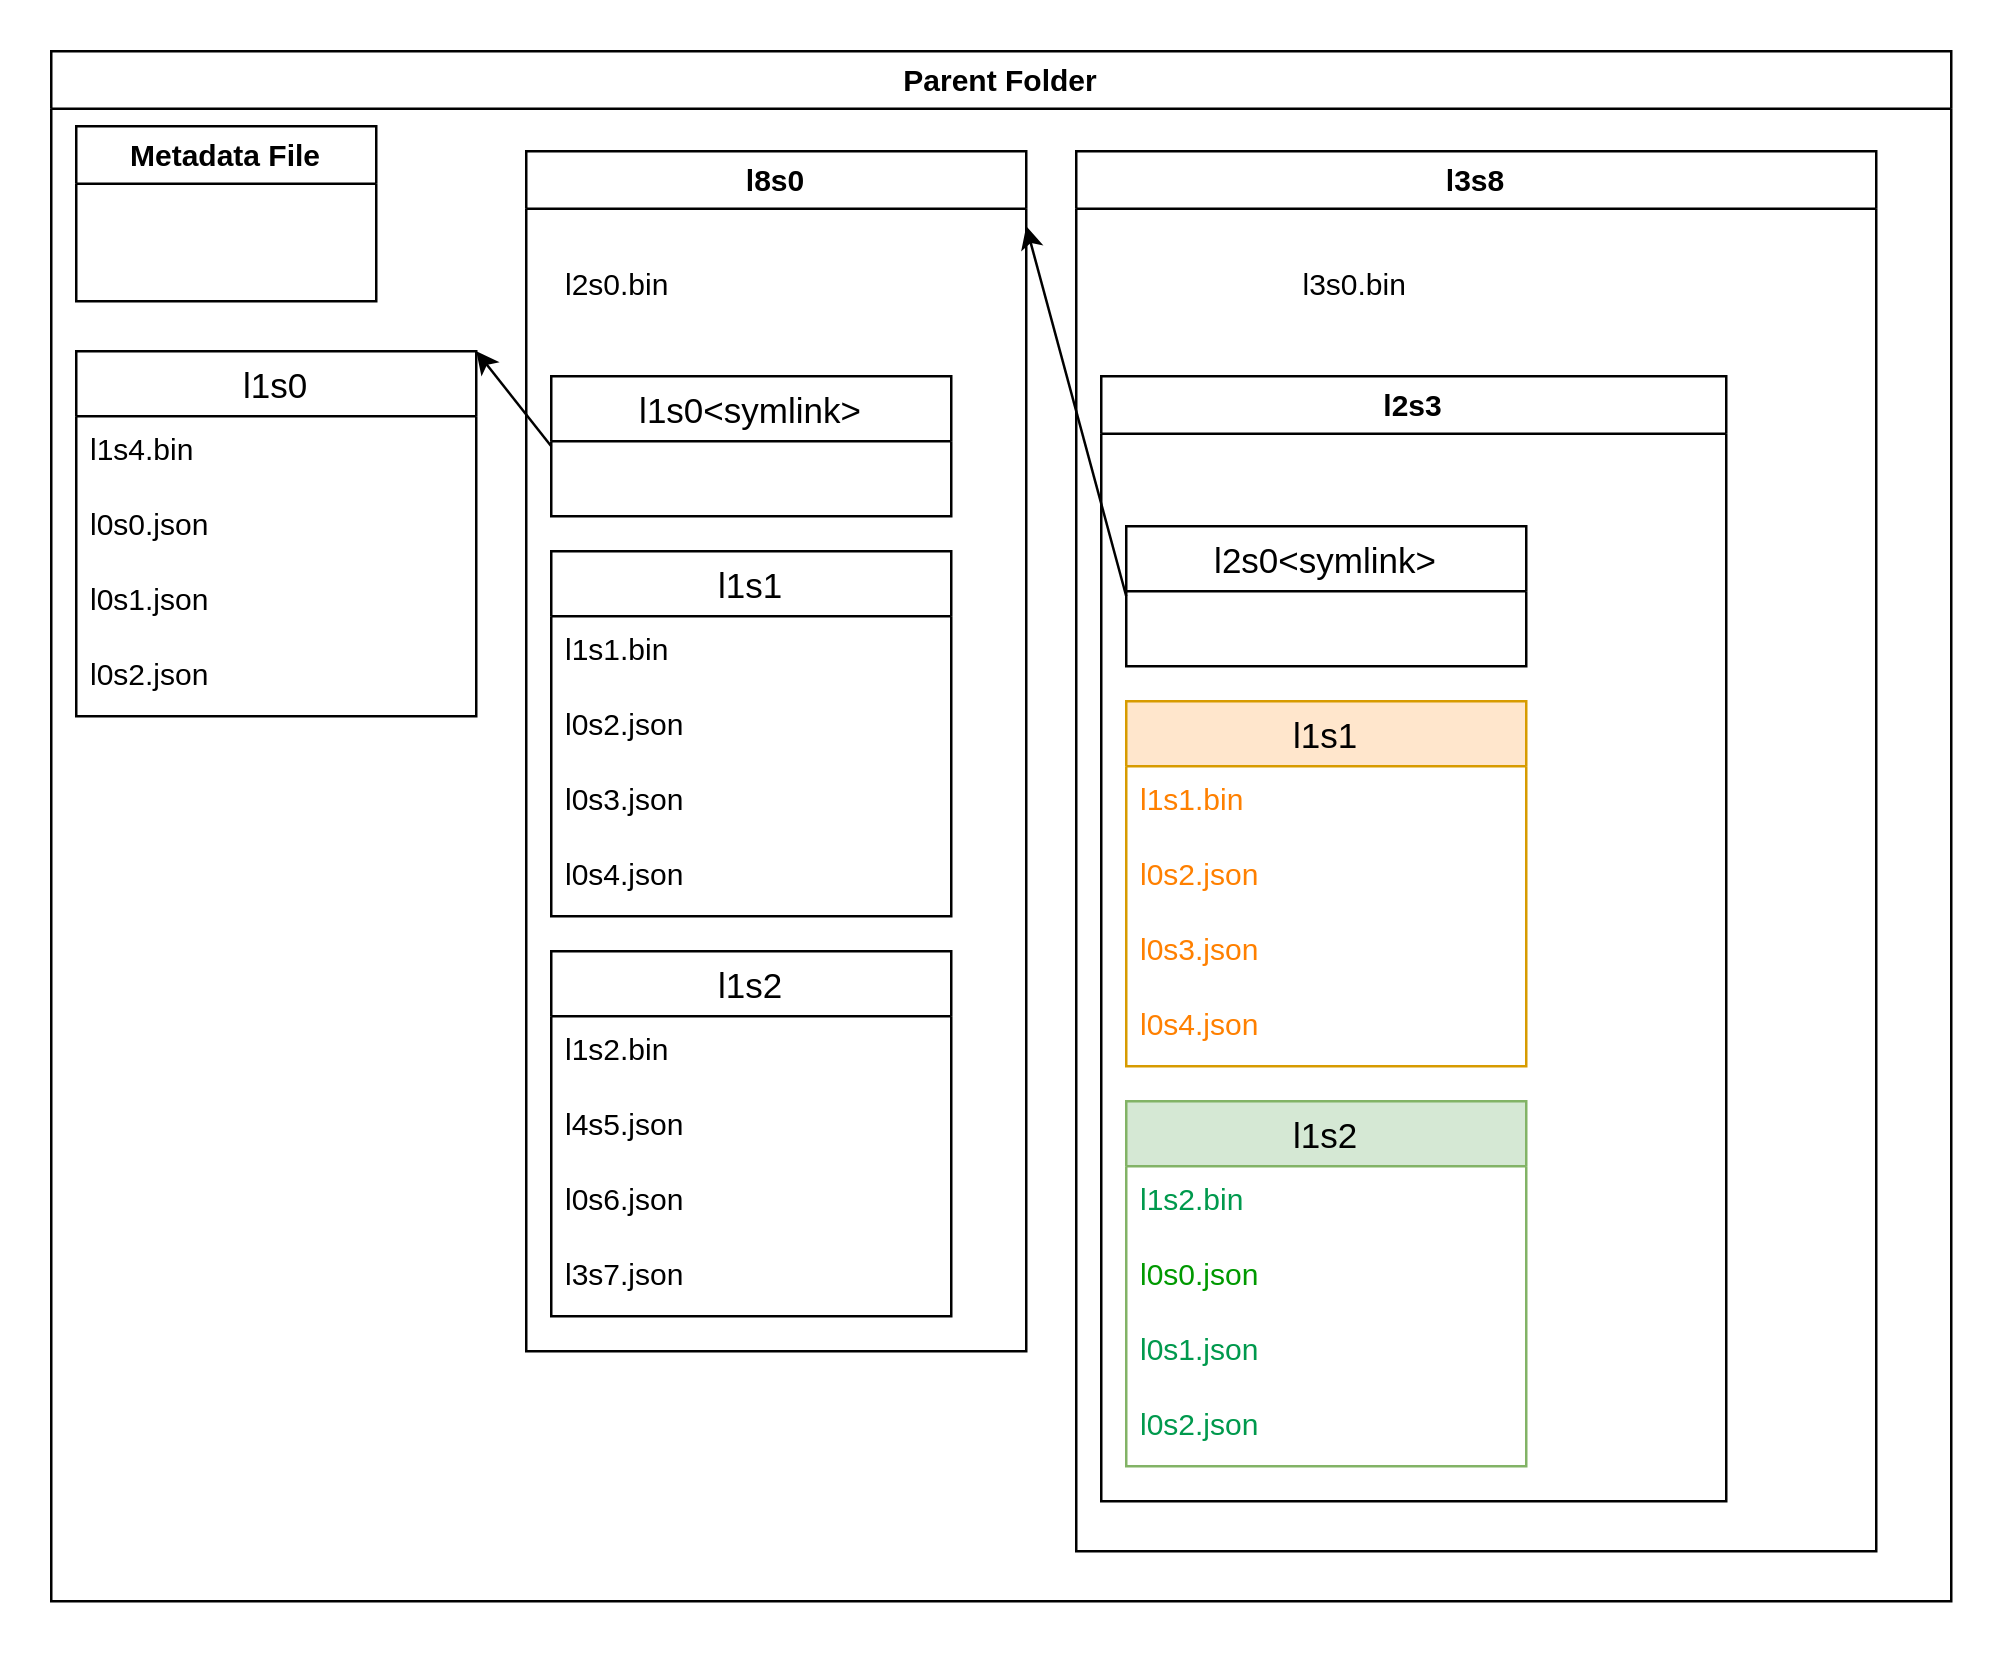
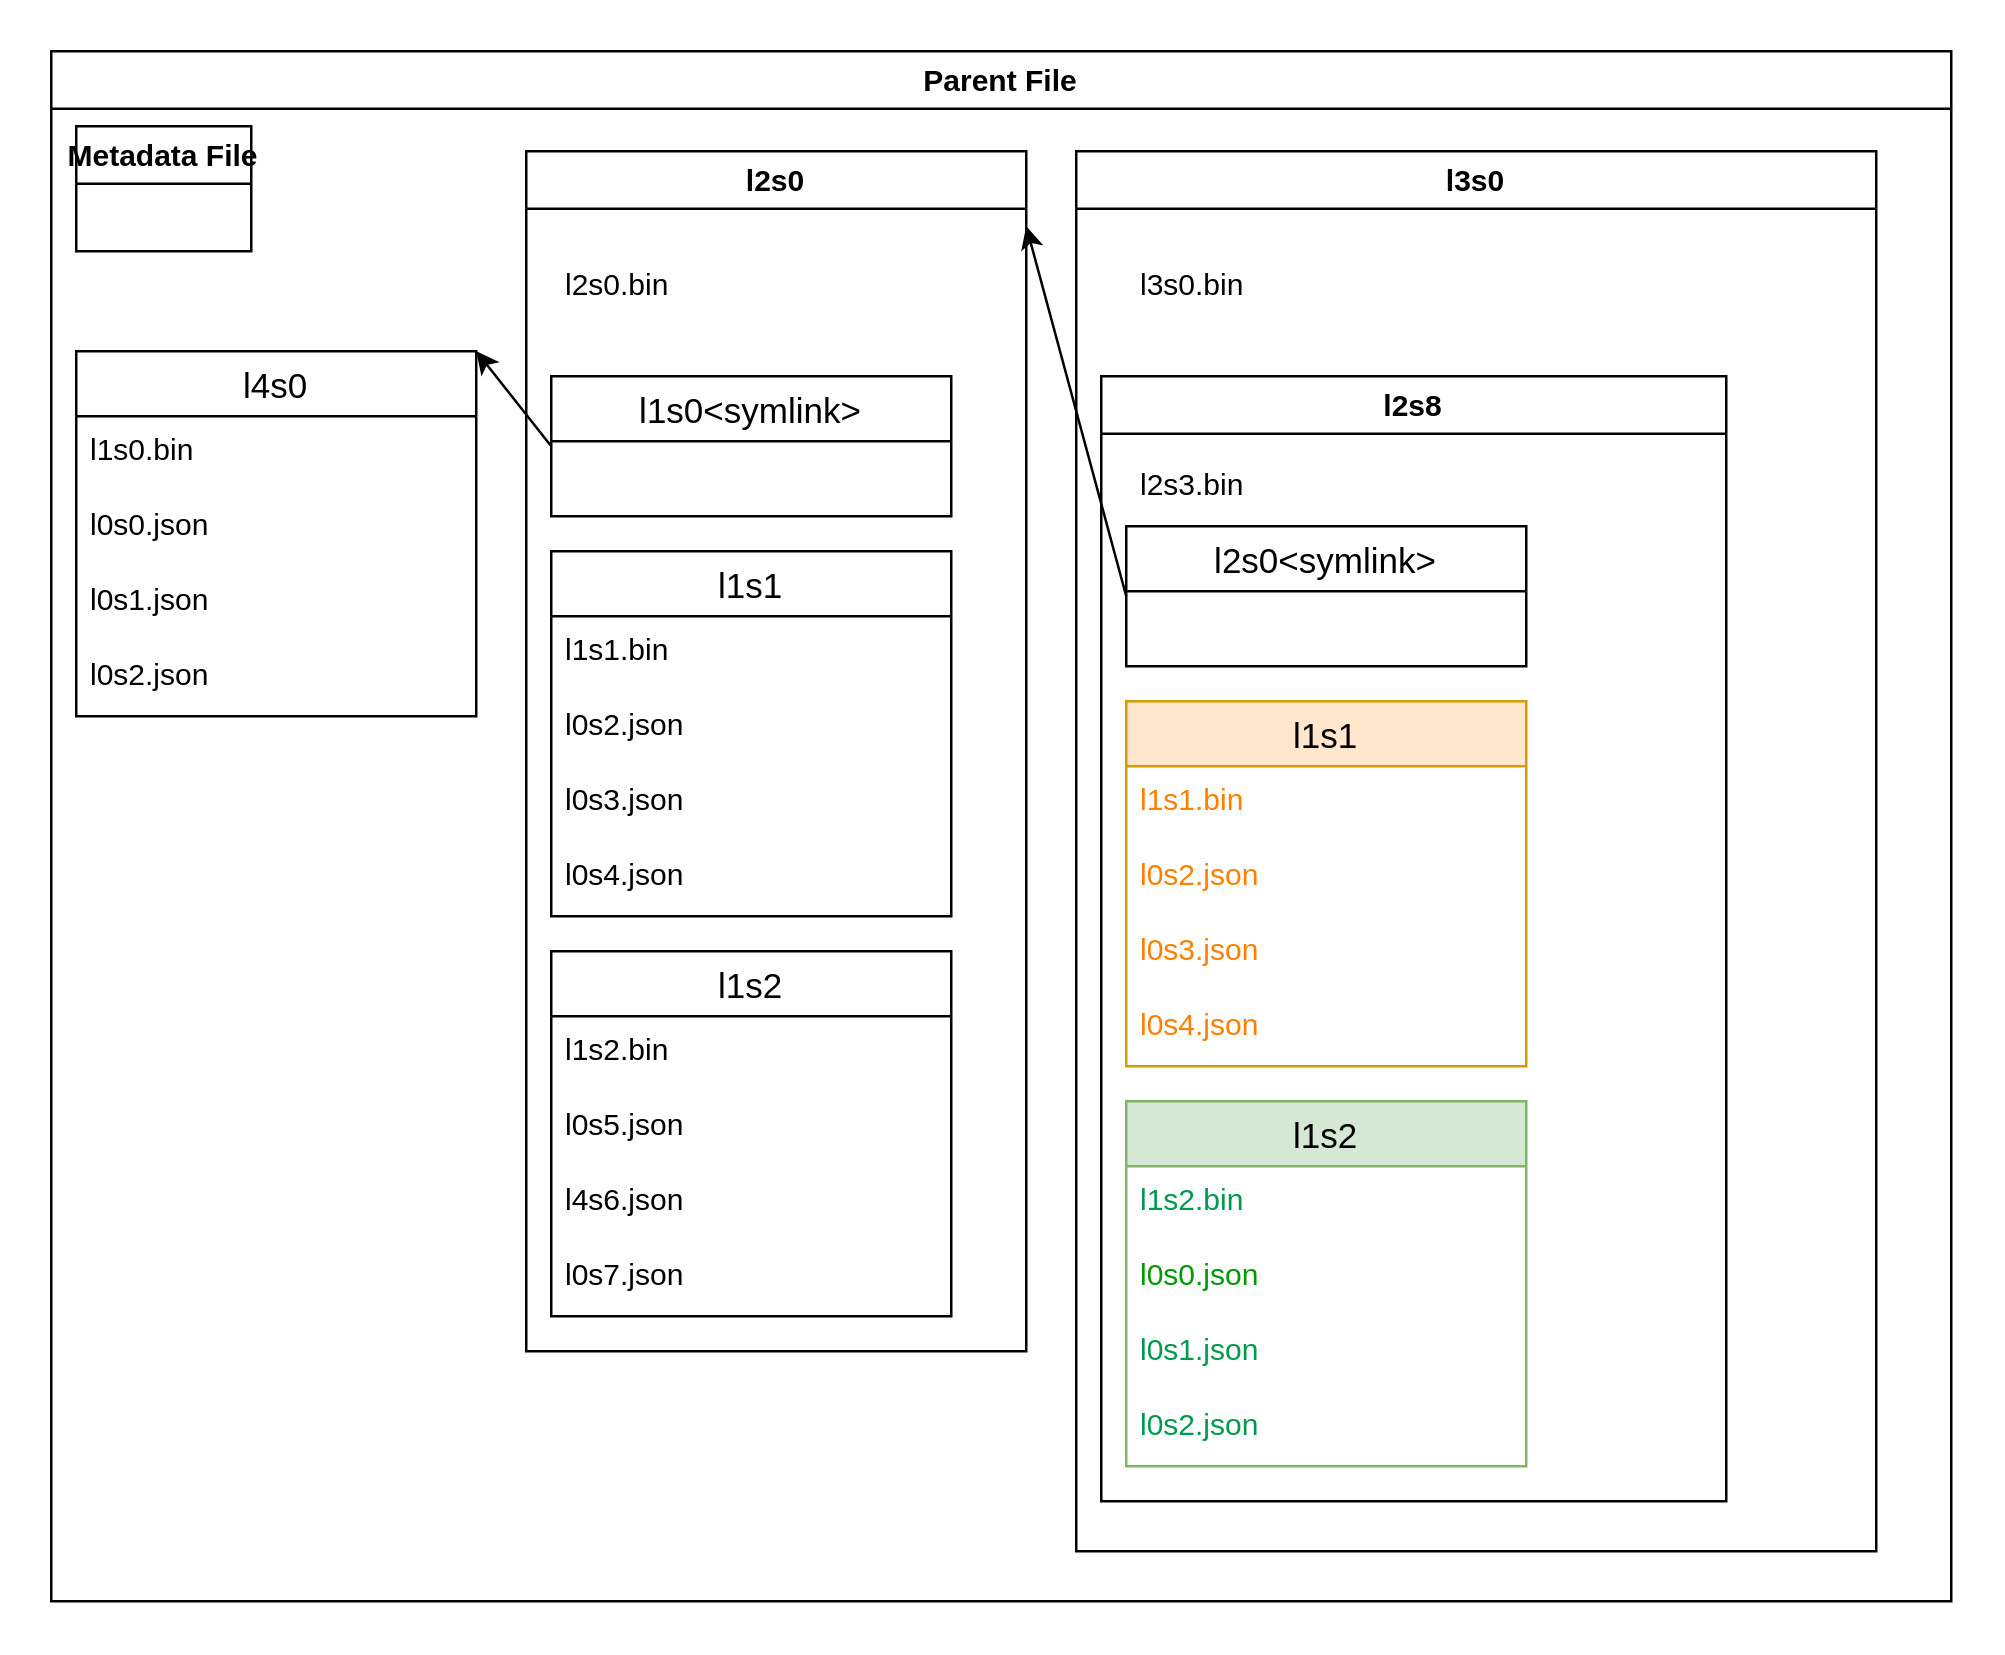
- <mxCell id="2" value="Parent Folder" style="swimlane;" parent="1" vertex="1"><mxGeometry x="20" y="20" width="760" height="620" as="geometry" /></mxCell>
+ <mxCell id="2" value="Parent File" style="swimlane;" parent="1" vertex="1"><mxGeometry x="20" y="20" width="760" height="620" as="geometry" /></mxCell>
- <mxCell id="9" value="l8s0" style="swimlane;" parent="2" vertex="1"><mxGeometry x="190" y="40" width="200" height="480" as="geometry" /></mxCell>
+ <mxCell id="9" value="l2s0" style="swimlane;" parent="2" vertex="1"><mxGeometry x="190" y="40" width="200" height="480" as="geometry" /></mxCell>
- <mxCell id="22" value="l3s8" style="swimlane;" parent="2" vertex="1"><mxGeometry x="410" y="40" width="320" height="560" as="geometry" /></mxCell>
+ <mxCell id="22" value="l3s0" style="swimlane;" parent="2" vertex="1"><mxGeometry x="410" y="40" width="320" height="560" as="geometry" /></mxCell>
- <mxCell id="3" value="Metadata File" style="swimlane;" parent="2" vertex="1"><mxGeometry x="10" y="30" width="120" height="70" as="geometry" /></mxCell>
+ <mxCell id="3" value="Metadata File" style="swimlane;" parent="2" vertex="1"><mxGeometry x="10" y="30" width="70" height="50" as="geometry" /></mxCell>
- <mxCell id="36" value="l3s0.bin" style="text;strokeColor=none;fillColor=none;spacingLeft=4;spacingRight=4;overflow=hidden;rotatable=0;points=[[0,0.5],[1,0.5]];portConstraint=eastwest;fontSize=12;whiteSpace=wrap;html=1;" vertex="1" parent="22"><mxGeometry x="85" y="40" width="160" height="30" as="geometry" /></mxCell>
+ <mxCell id="36" value="l3s0.bin" style="text;strokeColor=none;fillColor=none;spacingLeft=4;spacingRight=4;overflow=hidden;rotatable=0;points=[[0,0.5],[1,0.5]];portConstraint=eastwest;fontSize=12;whiteSpace=wrap;html=1;" vertex="1" parent="22"><mxGeometry x="20" y="40" width="160" height="30" as="geometry" /></mxCell>
- <mxCell id="4" value="l1s0" style="swimlane;fontStyle=0;childLayout=stackLayout;horizontal=1;startSize=26;horizontalStack=0;resizeParent=1;resizeParentMax=0;resizeLast=0;collapsible=1;marginBottom=0;align=center;fontSize=14;" parent="2" vertex="1"><mxGeometry x="10" y="120" width="160" height="146" as="geometry" /></mxCell>
+ <mxCell id="4" value="l4s0" style="swimlane;fontStyle=0;childLayout=stackLayout;horizontal=1;startSize=26;horizontalStack=0;resizeParent=1;resizeParentMax=0;resizeLast=0;collapsible=1;marginBottom=0;align=center;fontSize=14;" parent="2" vertex="1"><mxGeometry x="10" y="120" width="160" height="146" as="geometry" /></mxCell>
- <mxCell id="23" value="l2s3" style="swimlane;" parent="22" vertex="1"><mxGeometry x="10" y="90" width="250" height="450" as="geometry" /></mxCell>
+ <mxCell id="23" value="l2s8" style="swimlane;" parent="22" vertex="1"><mxGeometry x="10" y="90" width="250" height="450" as="geometry" /></mxCell>
- <mxCell id="5" value="l1s4.bin" style="text;strokeColor=none;fillColor=none;spacingLeft=4;spacingRight=4;overflow=hidden;rotatable=0;points=[[0,0.5],[1,0.5]];portConstraint=eastwest;fontSize=12;whiteSpace=wrap;html=1;" parent="4" vertex="1"><mxGeometry y="26" width="160" height="30" as="geometry" /></mxCell>
+ <mxCell id="5" value="l1s0.bin" style="text;strokeColor=none;fillColor=none;spacingLeft=4;spacingRight=4;overflow=hidden;rotatable=0;points=[[0,0.5],[1,0.5]];portConstraint=eastwest;fontSize=12;whiteSpace=wrap;html=1;" parent="4" vertex="1"><mxGeometry y="26" width="160" height="30" as="geometry" /></mxCell>
+ <mxCell id="35" value="l2s3.bin" style="text;strokeColor=none;fillColor=none;spacingLeft=4;spacingRight=4;overflow=hidden;rotatable=0;points=[[0,0.5],[1,0.5]];portConstraint=eastwest;fontSize=12;whiteSpace=wrap;html=1;" vertex="1" parent="23"><mxGeometry x="10" y="30" width="160" height="30" as="geometry" /></mxCell>
- <mxCell id="17" value="l4s5.json" style="text;strokeColor=none;fillColor=none;spacingLeft=4;spacingRight=4;overflow=hidden;rotatable=0;points=[[0,0.5],[1,0.5]];portConstraint=eastwest;fontSize=12;whiteSpace=wrap;html=1;" parent="15" vertex="1"><mxGeometry y="56" width="160" height="30" as="geometry" /></mxCell>
+ <mxCell id="17" value="l0s5.json" style="text;strokeColor=none;fillColor=none;spacingLeft=4;spacingRight=4;overflow=hidden;rotatable=0;points=[[0,0.5],[1,0.5]];portConstraint=eastwest;fontSize=12;whiteSpace=wrap;html=1;" parent="15" vertex="1"><mxGeometry y="56" width="160" height="30" as="geometry" /></mxCell>
- <mxCell id="18" value="l0s6.json" style="text;strokeColor=none;fillColor=none;spacingLeft=4;spacingRight=4;overflow=hidden;rotatable=0;points=[[0,0.5],[1,0.5]];portConstraint=eastwest;fontSize=12;whiteSpace=wrap;html=1;" parent="15" vertex="1"><mxGeometry y="86" width="160" height="30" as="geometry" /></mxCell>
+ <mxCell id="18" value="l4s6.json" style="text;strokeColor=none;fillColor=none;spacingLeft=4;spacingRight=4;overflow=hidden;rotatable=0;points=[[0,0.5],[1,0.5]];portConstraint=eastwest;fontSize=12;whiteSpace=wrap;html=1;" parent="15" vertex="1"><mxGeometry y="86" width="160" height="30" as="geometry" /></mxCell>
- <mxCell id="19" value="l3s7.json" style="text;strokeColor=none;fillColor=none;spacingLeft=4;spacingRight=4;overflow=hidden;rotatable=0;points=[[0,0.5],[1,0.5]];portConstraint=eastwest;fontSize=12;whiteSpace=wrap;html=1;" parent="15" vertex="1"><mxGeometry y="116" width="160" height="30" as="geometry" /></mxCell>
+ <mxCell id="19" value="l0s7.json" style="text;strokeColor=none;fillColor=none;spacingLeft=4;spacingRight=4;overflow=hidden;rotatable=0;points=[[0,0.5],[1,0.5]];portConstraint=eastwest;fontSize=12;whiteSpace=wrap;html=1;" parent="15" vertex="1"><mxGeometry y="116" width="160" height="30" as="geometry" /></mxCell>
